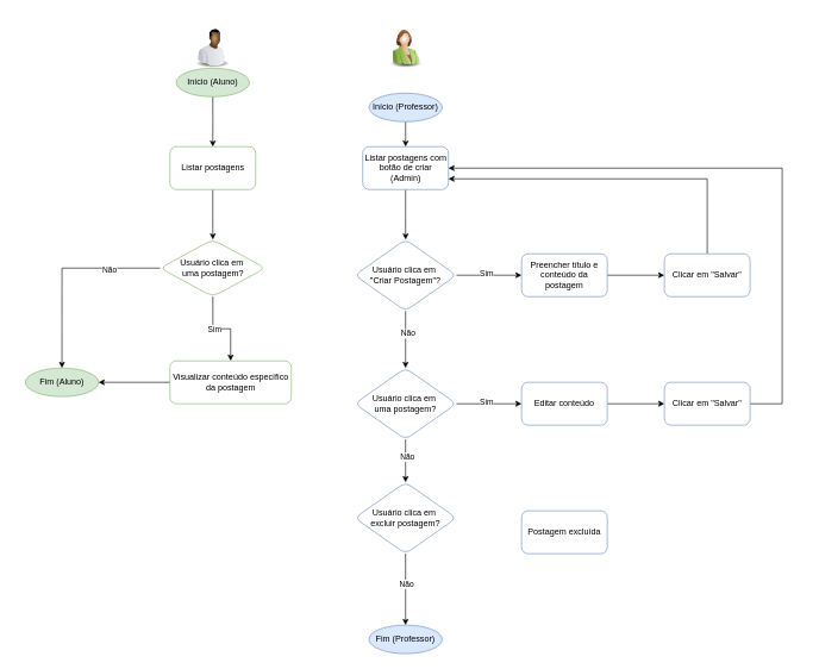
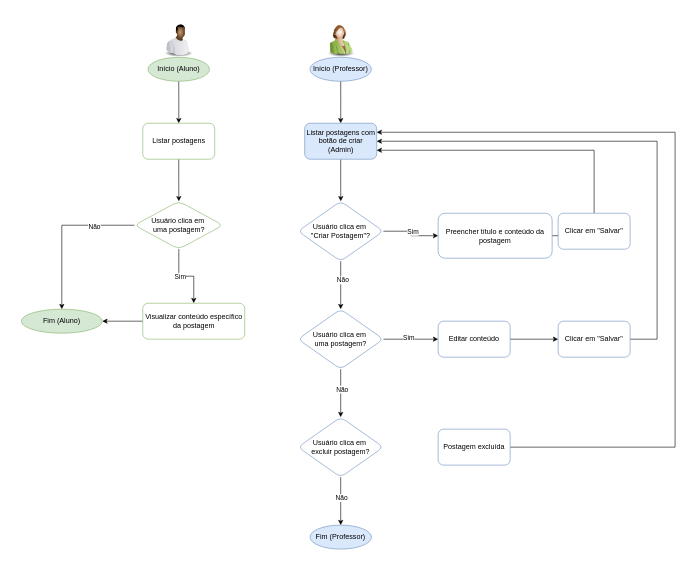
- <mxCell id="13" value="Início (Professor)" style="ellipse;whiteSpace=wrap;html=1;fillColor=#dae8fc;strokeColor=#6c8ebf;" vertex="1" parent="1"><mxGeometry x="501.25" y="115" width="102.5" height="40" as="geometry" /></mxCell>
+ <mxCell id="13" value="Início (Professor)" style="ellipse;whiteSpace=wrap;html=1;fillColor=#dae8fc;strokeColor=#6c8ebf;" vertex="1" parent="1"><mxGeometry x="501.25" y="80" width="102.5" height="40" as="geometry" /></mxCell>
+ <mxCell id="49" style="edgeStyle=orthogonalEdgeStyle;rounded=0;orthogonalLoop=1;jettySize=auto;html=1;entryX=1;entryY=0.25;entryDx=0;entryDy=0;" edge="1" parent="1" source="50" target="27"><mxGeometry relative="1" as="geometry"><Array as="points"><mxPoint x="1110" y="730" /><mxPoint x="1110" y="205" /></Array></mxGeometry></mxCell>
- <mxCell id="27" value="Listar postagens com botão de criar (Admin)" style="rounded=1;whiteSpace=wrap;html=1;strokeColor=#6C8EBF;" vertex="1" parent="1"><mxGeometry x="492.5" y="190" width="120" height="60" as="geometry" /></mxCell>
+ <mxCell id="27" value="Listar postagens com botão de criar (Admin)" style="rounded=1;whiteSpace=wrap;html=1;strokeColor=#6C8EBF;fillColor=#dae8fc;" vertex="1" parent="1"><mxGeometry x="492.5" y="190" width="120" height="60" as="geometry" /></mxCell>
- <mxCell id="34" value="Preencher título e conteúdo da postagem" style="whiteSpace=wrap;html=1;strokeColor=#6C8EBF;rounded=1;" vertex="1" parent="1"><mxGeometry x="715" y="340" width="120" height="60" as="geometry" /></mxCell>
+ <mxCell id="34" value="Preencher título e conteúdo da postagem" style="whiteSpace=wrap;html=1;strokeColor=#6C8EBF;rounded=1;" vertex="1" parent="1"><mxGeometry x="715" y="340" width="190" height="75" as="geometry" /></mxCell>
- <mxCell id="25" value="Fim (Aluno)" style="ellipse;whiteSpace=wrap;html=1;fillColor=#d5e8d4;strokeColor=#82b366;" vertex="1" parent="1"><mxGeometry x="20" y="500" width="102.5" height="40" as="geometry" /></mxCell>
+ <mxCell id="25" value="Fim (Aluno)" style="ellipse;whiteSpace=wrap;html=1;fillColor=#d5e8d4;strokeColor=#82b366;" vertex="1" parent="1"><mxGeometry x="20" y="500" width="135" height="40" as="geometry" /></mxCell>
- <mxCell id="48" value="Usuário clica em&amp;nbsp;&lt;div&gt;excluir postagem?&lt;/div&gt;" style="rhombus;whiteSpace=wrap;html=1;strokeColor=#6C8EBF;rounded=1;" vertex="1" parent="1"><mxGeometry x="481.25" y="660" width="142.5" height="100" as="geometry" /></mxCell>
+ <mxCell id="48" value="Usuário clica em&amp;nbsp;&lt;div&gt;excluir postagem?&lt;/div&gt;" style="rhombus;whiteSpace=wrap;html=1;strokeColor=#6C8EBF;rounded=1;" vertex="1" parent="1"><mxGeometry x="481.25" y="680" width="142.5" height="100" as="geometry" /></mxCell>
